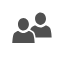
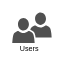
+ <mxCell id="3" value="Users" style="text;html=1;strokeColor=none;fillColor=none;align=center;verticalAlign=middle;whiteSpace=wrap;rounded=0;" vertex="1" parent="2"><mxGeometry x="8.5" y="51.0" width="40" height="20" as="geometry" /></mxCell>
